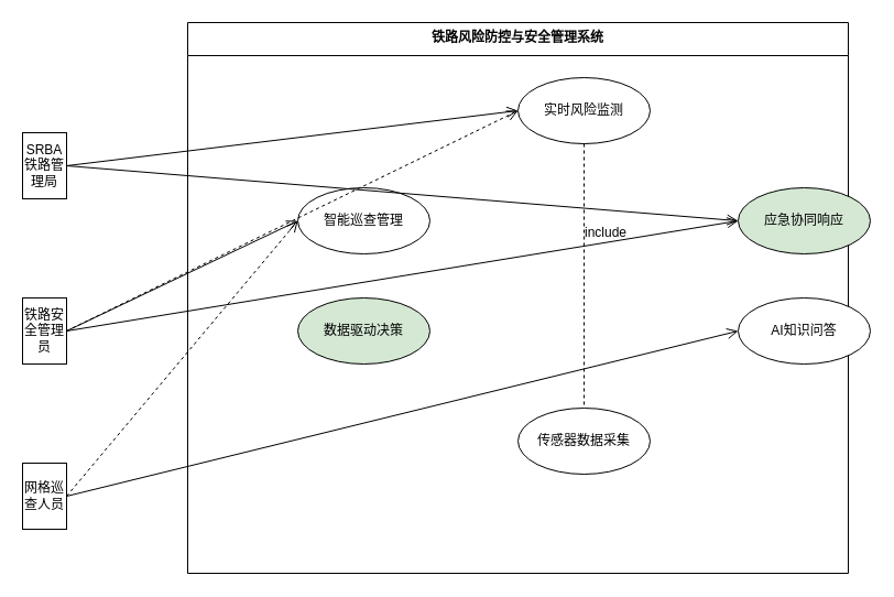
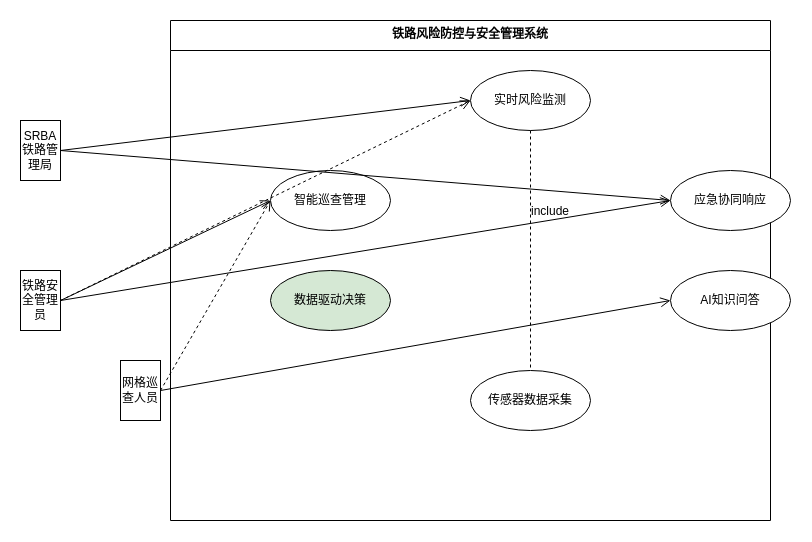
- <mxCell id="5" value="应急协同响应" style="ellipse;whiteSpace=wrap;html=1;aspect=fixed;fillColor=#d5e8d4;" parent="2" vertex="1"><mxGeometry x="500" y="150" width="120" height="60" as="geometry" /></mxCell>
+ <mxCell id="5" value="应急协同响应" style="ellipse;whiteSpace=wrap;html=1;aspect=fixed;" parent="2" vertex="1"><mxGeometry x="500" y="150" width="120" height="60" as="geometry" /></mxCell>
- <mxCell id="13" value="网格巡查人员" style="actor;whiteSpace=wrap;html=1;" parent="1" vertex="1"><mxGeometry x="20" y="420" width="40" height="60" as="geometry" /></mxCell>
+ <mxCell id="13" value="网格巡查人员" style="actor;whiteSpace=wrap;html=1;" parent="1" vertex="1"><mxGeometry x="120" y="360" width="40" height="60" as="geometry" /></mxCell>
